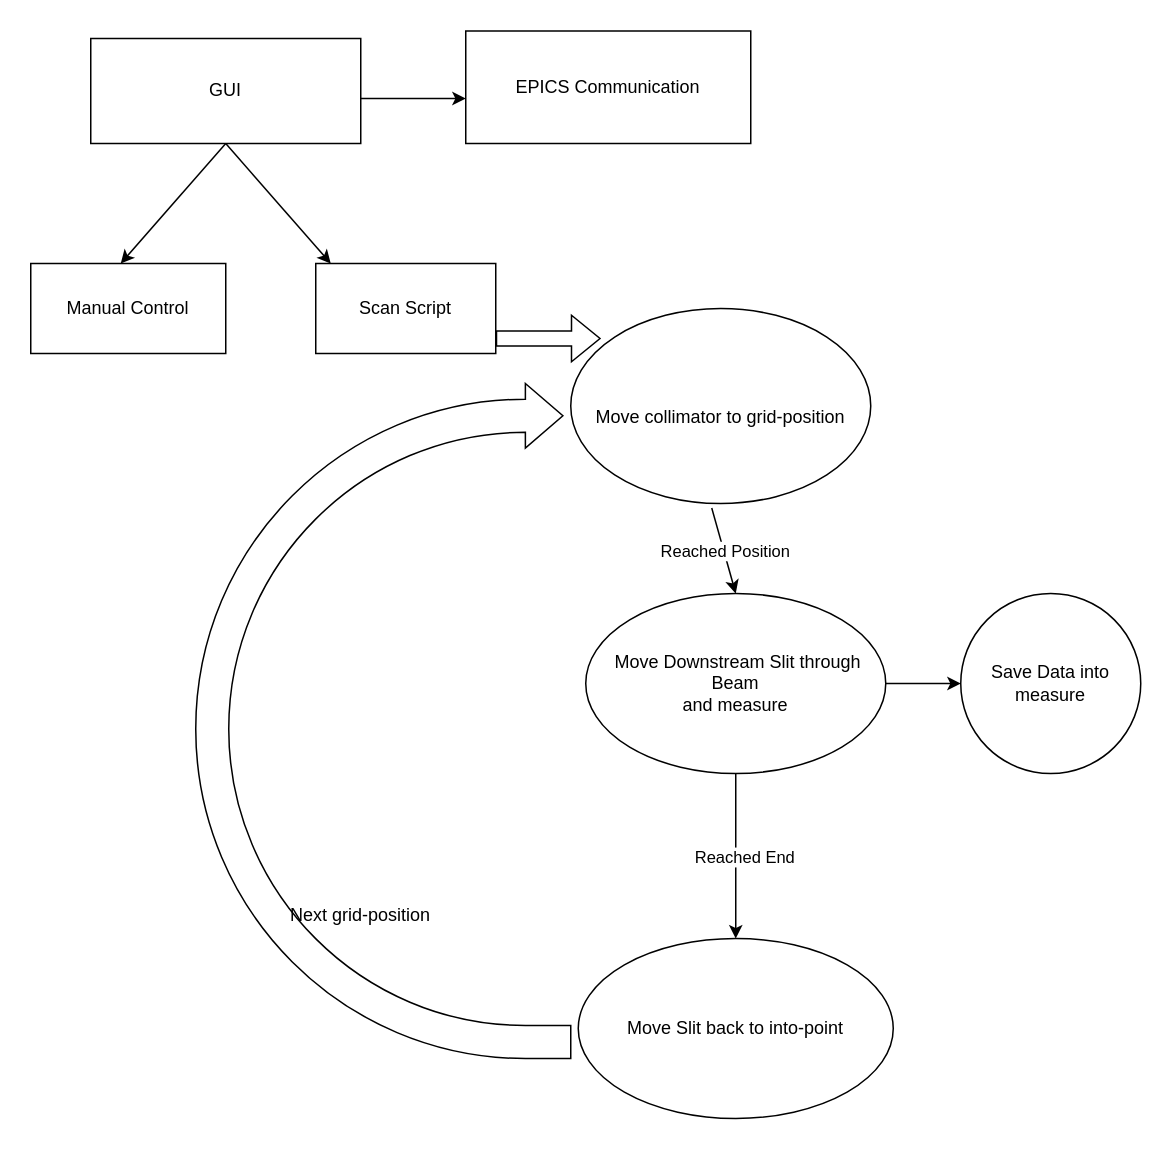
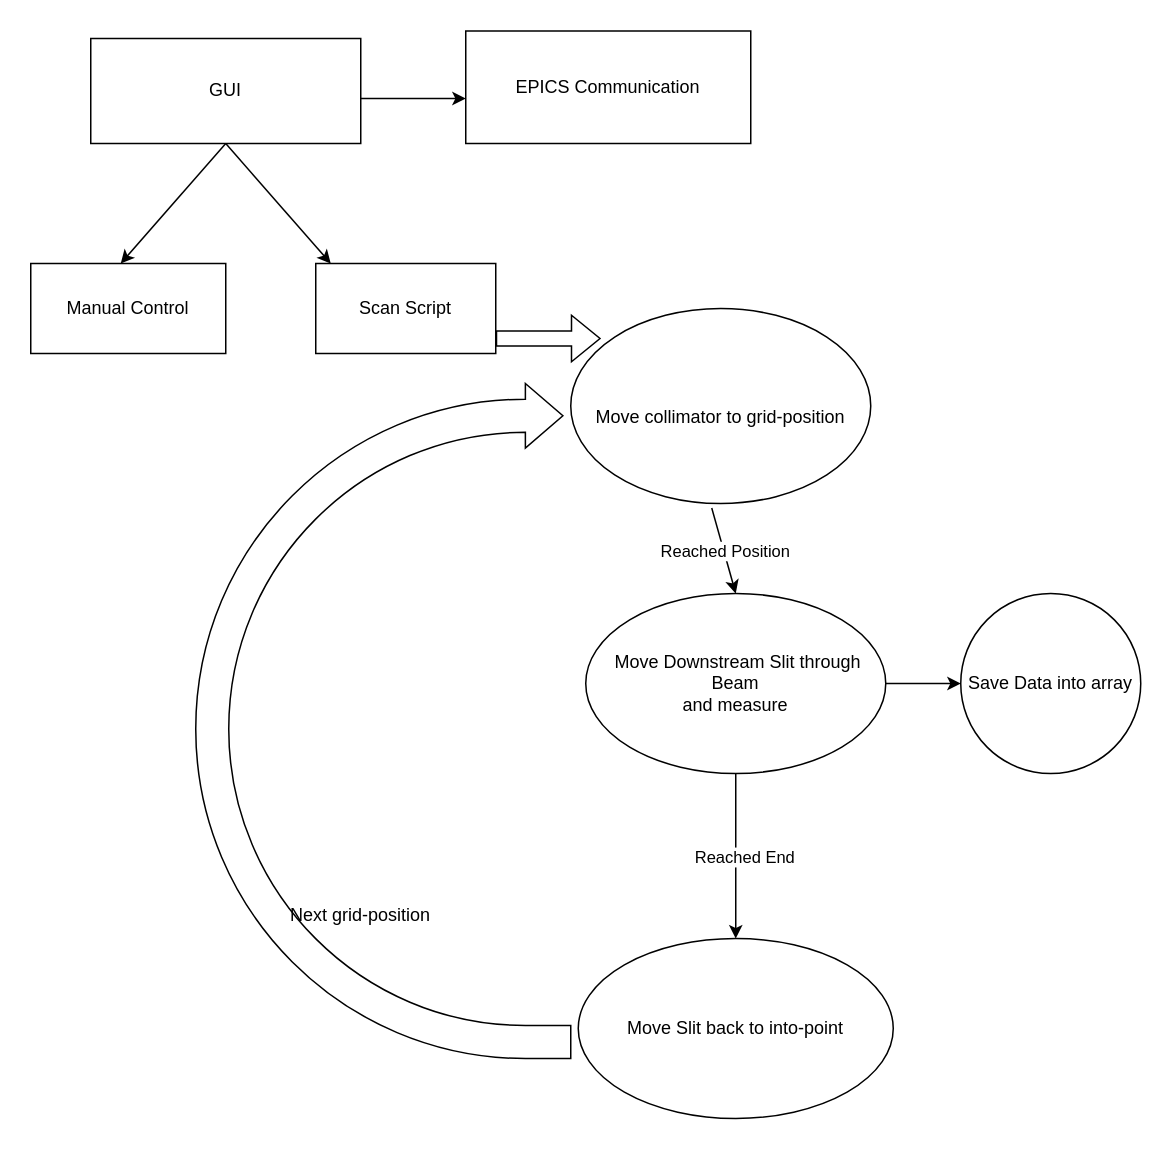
- <mxCell id="21" value="Save Data into measure" style="ellipse;whiteSpace=wrap;html=1;aspect=fixed;" vertex="1" parent="1"><mxGeometry x="640" y="395" width="120" height="120" as="geometry" /></mxCell>
+ <mxCell id="21" value="Save Data into array" style="ellipse;whiteSpace=wrap;html=1;aspect=fixed;" vertex="1" parent="1"><mxGeometry x="640" y="395" width="120" height="120" as="geometry" /></mxCell>
